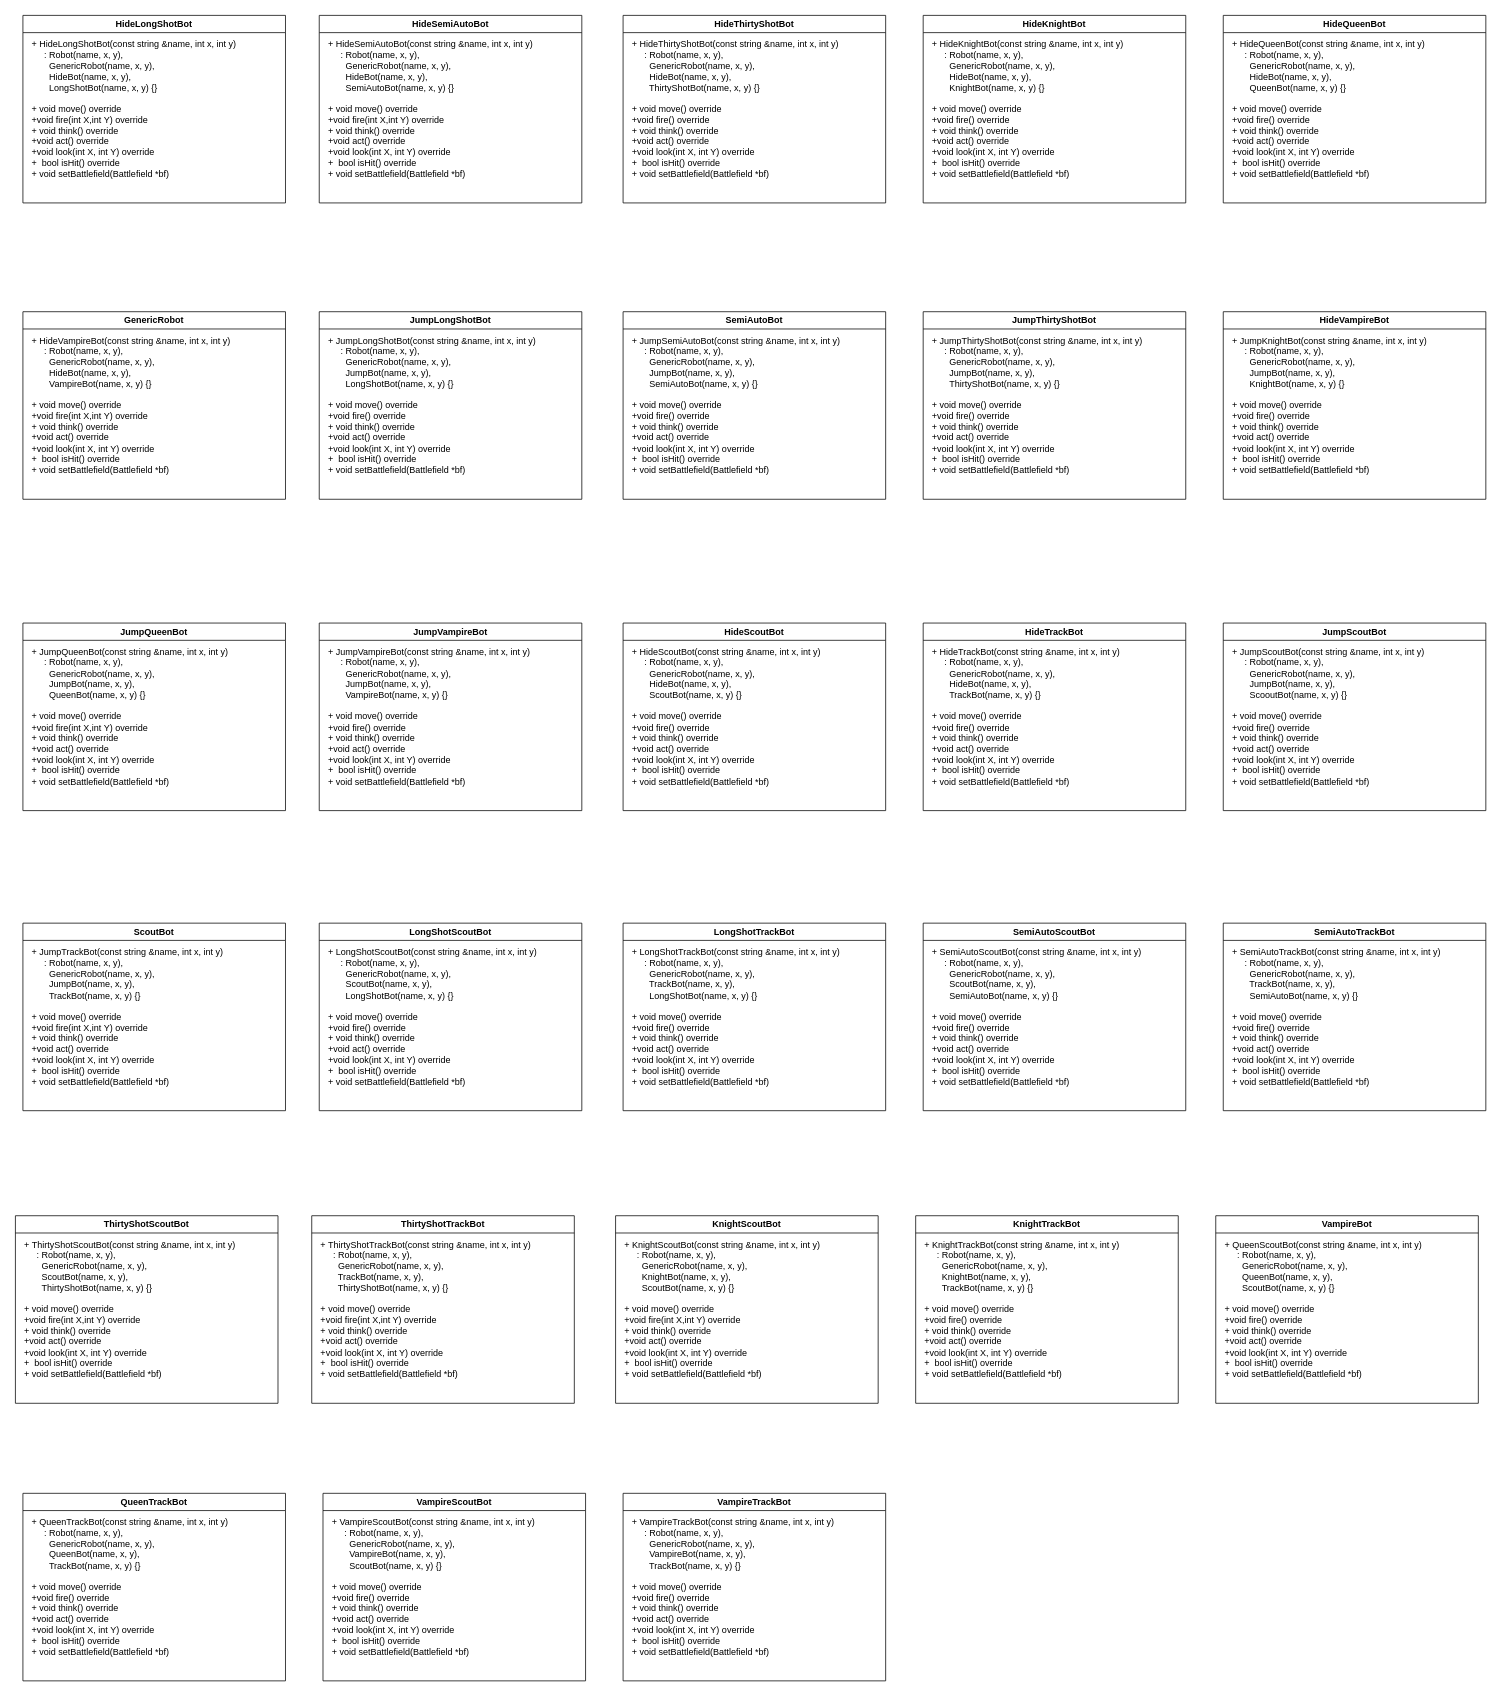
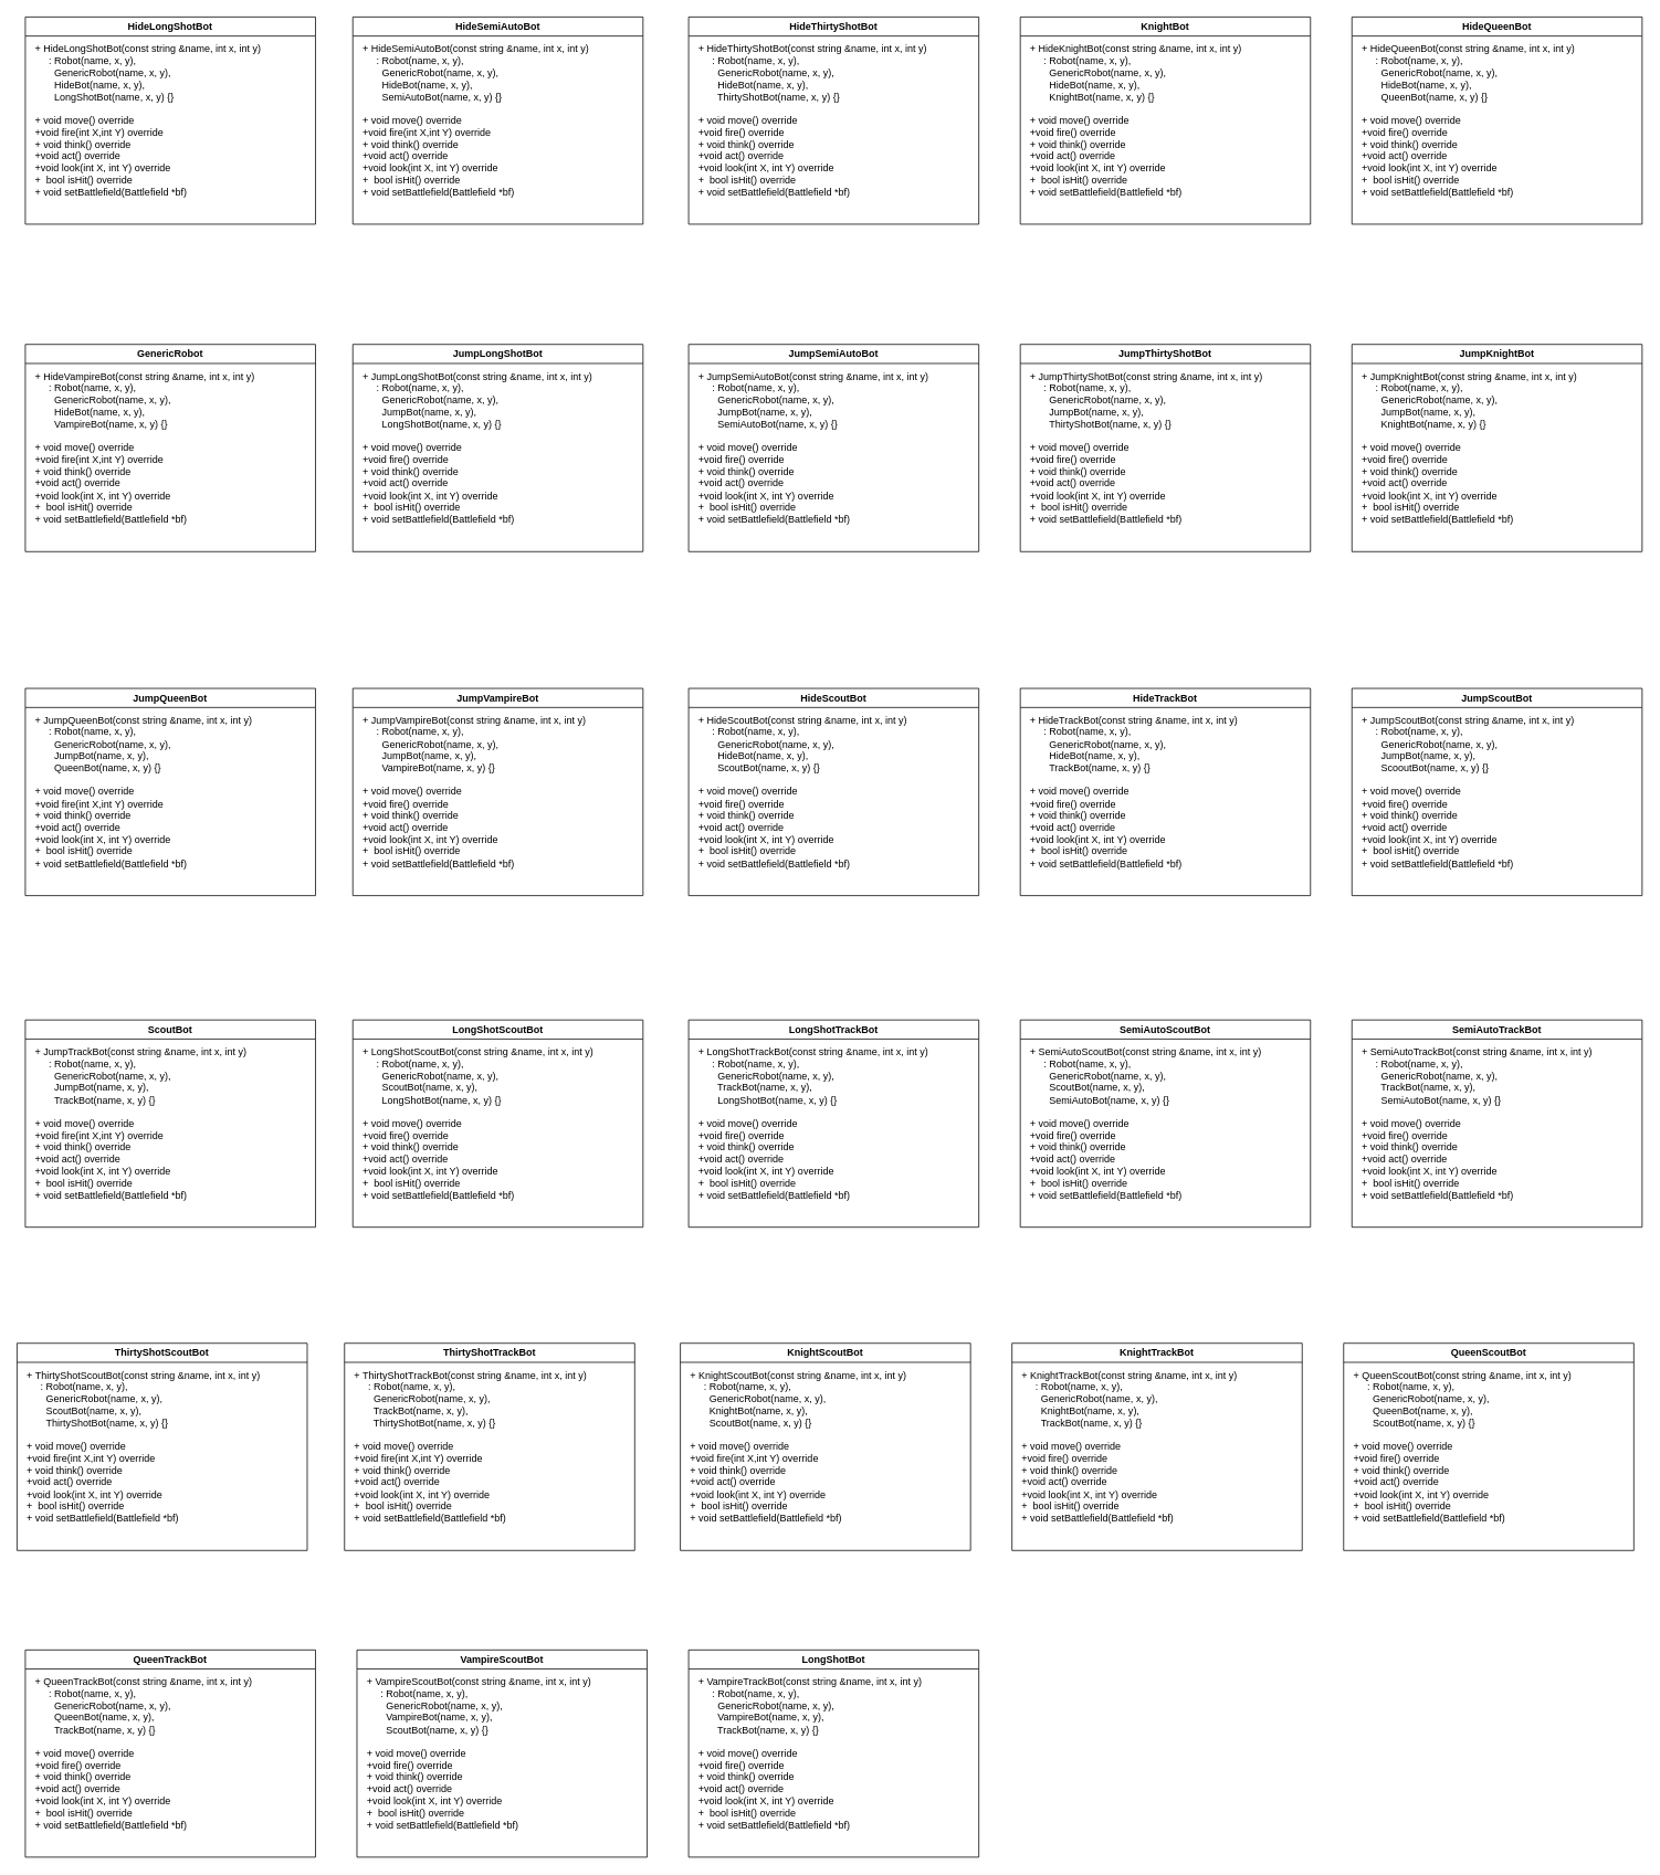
- <mxCell id="8" value="HideKnightBot" style="swimlane;whiteSpace=wrap;html=1;" parent="1" vertex="1"><mxGeometry x="1230" y="20" width="350" height="250" as="geometry" /></mxCell>
+ <mxCell id="8" value="KnightBot" style="swimlane;whiteSpace=wrap;html=1;" parent="1" vertex="1"><mxGeometry x="1230" y="20" width="350" height="250" as="geometry" /></mxCell>
- <mxCell id="16" value="SemiAutoBot" style="swimlane;whiteSpace=wrap;html=1;" parent="1" vertex="1"><mxGeometry x="830" y="415" width="350" height="250" as="geometry" /></mxCell>
+ <mxCell id="16" value="JumpSemiAutoBot" style="swimlane;whiteSpace=wrap;html=1;" parent="1" vertex="1"><mxGeometry x="830" y="415" width="350" height="250" as="geometry" /></mxCell>
- <mxCell id="20" value="HideVampireBot" style="swimlane;whiteSpace=wrap;html=1;" parent="1" vertex="1"><mxGeometry x="1630" y="415" width="350" height="250" as="geometry" /></mxCell>
+ <mxCell id="20" value="JumpKnightBot" style="swimlane;whiteSpace=wrap;html=1;" parent="1" vertex="1"><mxGeometry x="1630" y="415" width="350" height="250" as="geometry" /></mxCell>
- <mxCell id="50" value="VampireBot" style="swimlane;whiteSpace=wrap;html=1;" parent="1" vertex="1"><mxGeometry x="1620" y="1620" width="350" height="250" as="geometry" /></mxCell>
+ <mxCell id="50" value="QueenScoutBot" style="swimlane;whiteSpace=wrap;html=1;" parent="1" vertex="1"><mxGeometry x="1620" y="1620" width="350" height="250" as="geometry" /></mxCell>
- <mxCell id="56" value="VampireTrackBot" style="swimlane;whiteSpace=wrap;html=1;" parent="1" vertex="1"><mxGeometry x="830" y="1990" width="350" height="250" as="geometry" /></mxCell>
+ <mxCell id="56" value="LongShotBot" style="swimlane;whiteSpace=wrap;html=1;" parent="1" vertex="1"><mxGeometry x="830" y="1990" width="350" height="250" as="geometry" /></mxCell>
